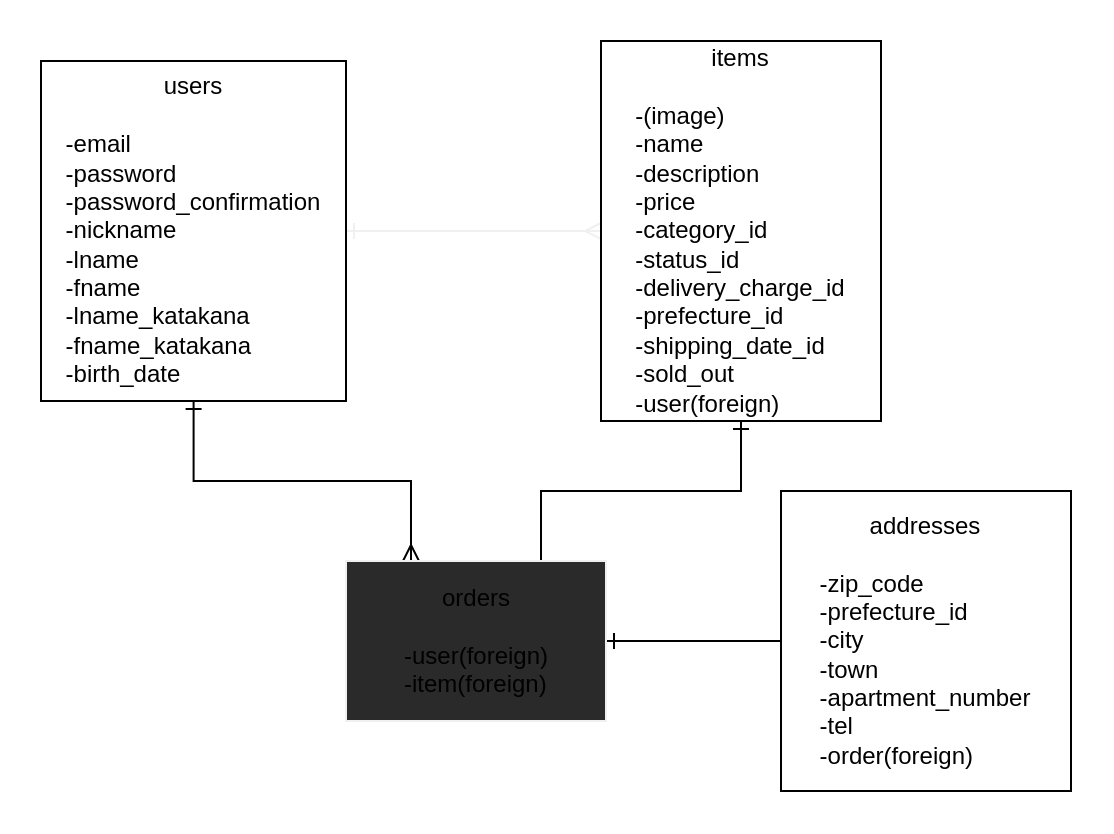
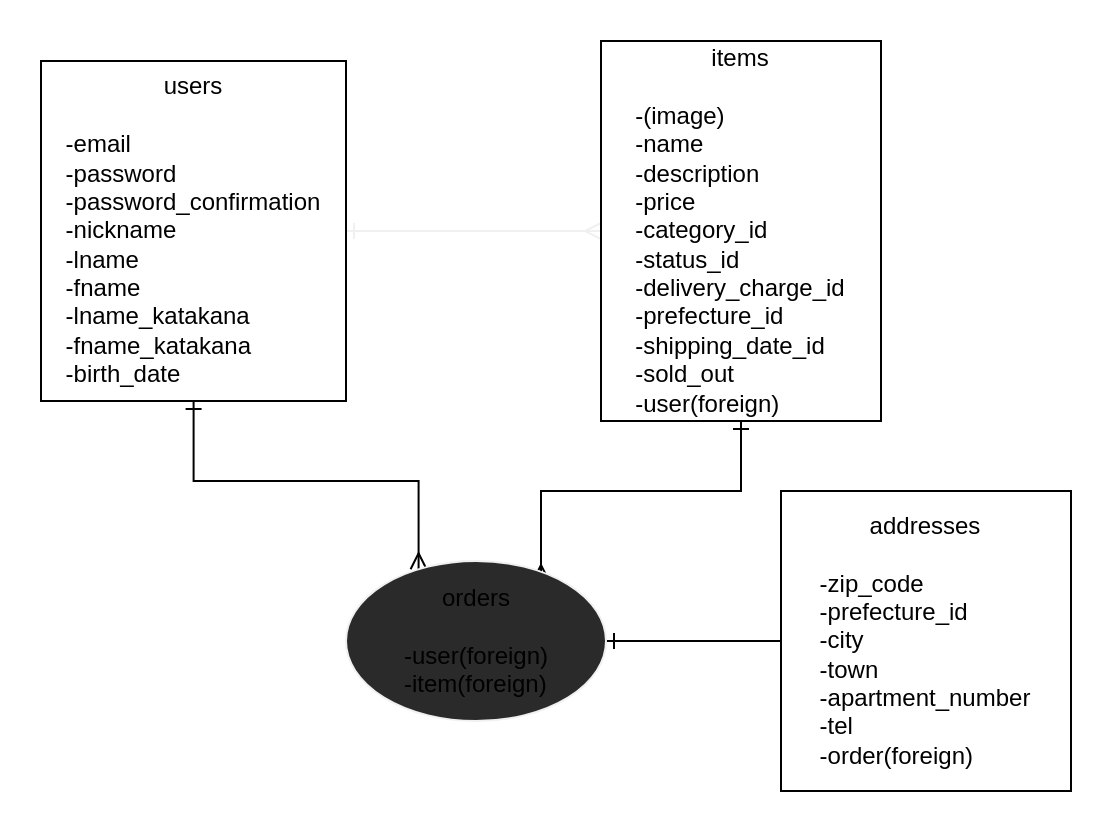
- <mxCell id="9" value="orders&lt;br&gt;&lt;br&gt;-user(foreign)&lt;br&gt;&lt;div style=&quot;text-align: left&quot;&gt;&lt;span&gt;-item(foreign)&lt;/span&gt;&lt;/div&gt;" style="whiteSpace=wrap;html=1;rounded=0;sketch=0;strokeColor=#f0f0f0;fillColor=#2a2a2a;" parent="1" vertex="1"><mxGeometry x="172.5" y="280" width="130" height="80" as="geometry" /></mxCell>
+ <mxCell id="9" value="orders&lt;br&gt;&lt;br&gt;-user(foreign)&lt;br&gt;&lt;div style=&quot;text-align: left&quot;&gt;&lt;span&gt;-item(foreign)&lt;/span&gt;&lt;/div&gt;" style="ellipse;whiteSpace=wrap;html=1;sketch=0;strokeColor=#f0f0f0;fillColor=#2a2a2a;" parent="1" vertex="1"><mxGeometry x="172.5" y="280" width="130" height="80" as="geometry" /></mxCell>
